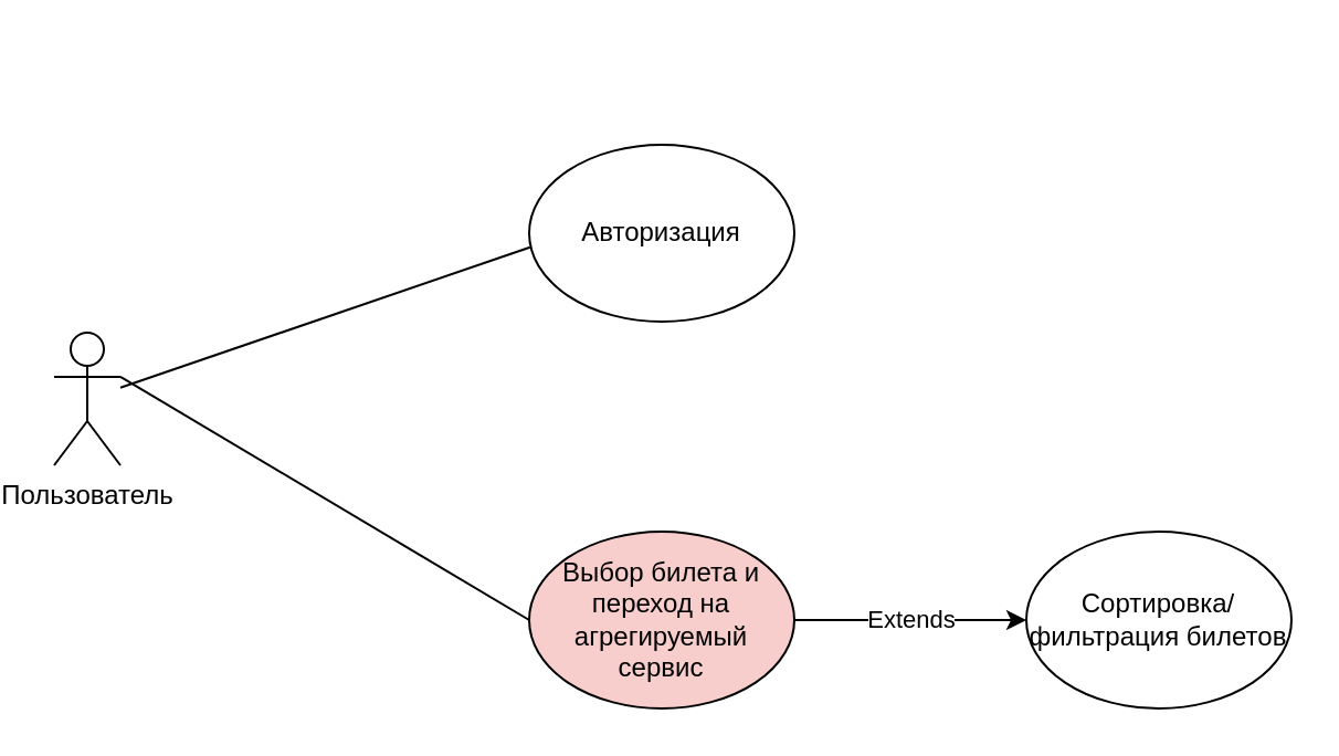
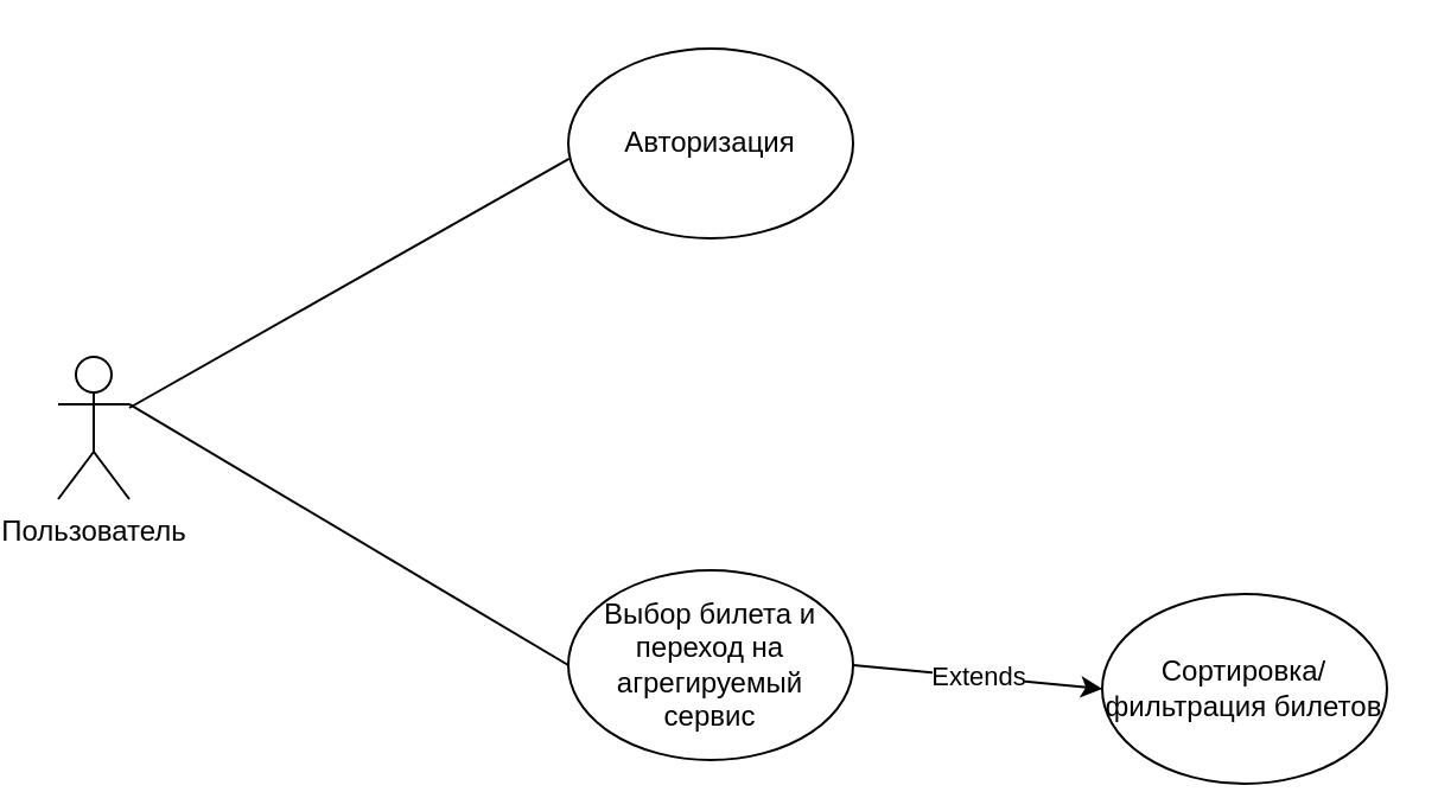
- <mxCell id="3" value="Авторизация" style="ellipse;whiteSpace=wrap;html=1;" parent="1" vertex="1"><mxGeometry x="235" y="65" width="120" height="80" as="geometry" /></mxCell>
+ <mxCell id="3" value="Авторизация" style="ellipse;whiteSpace=wrap;html=1;" parent="1" vertex="1"><mxGeometry x="235" y="20" width="120" height="80" as="geometry" /></mxCell>
- <mxCell id="4" value="Выбор билета и переход на агрегируемый сервис" style="ellipse;whiteSpace=wrap;html=1;fillColor=#f8cecc;" parent="1" vertex="1"><mxGeometry x="235" y="240" width="120" height="80" as="geometry" /></mxCell>
+ <mxCell id="4" value="Выбор билета и переход на агрегируемый сервис" style="ellipse;whiteSpace=wrap;html=1;" parent="1" vertex="1"><mxGeometry x="235" y="240" width="120" height="80" as="geometry" /></mxCell>
- <mxCell id="7" value="Сортировка/фильтрация билетов" style="ellipse;whiteSpace=wrap;html=1;" vertex="1" parent="1"><mxGeometry x="460" y="240" width="120" height="80" as="geometry" /></mxCell>
+ <mxCell id="7" value="Сортировка/фильтрация билетов" style="ellipse;whiteSpace=wrap;html=1;" vertex="1" parent="1"><mxGeometry x="460" y="250" width="120" height="80" as="geometry" /></mxCell>
